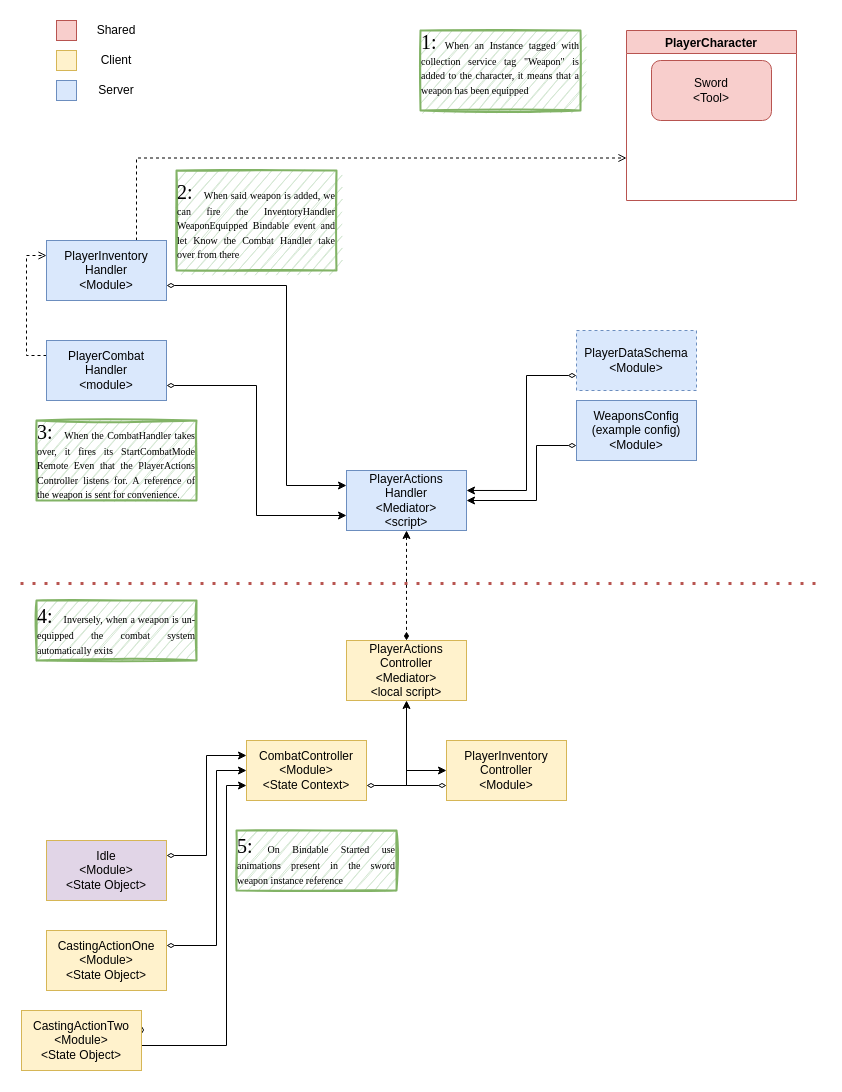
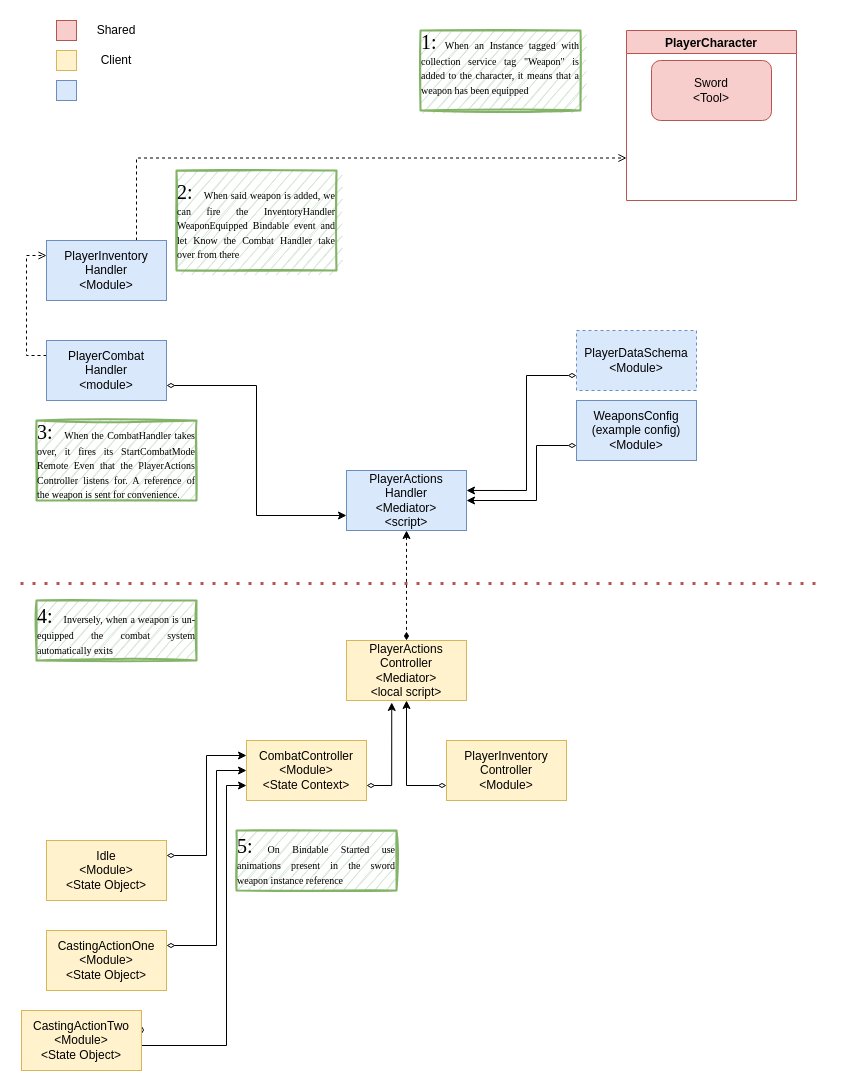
- <mxCell id="29" value="Server" style="text;html=1;strokeColor=none;fillColor=none;align=center;verticalAlign=middle;whiteSpace=wrap;rounded=0;" parent="1" vertex="1"><mxGeometry x="91" y="80" width="50" height="20" as="geometry" /></mxCell>
- <mxCell id="21" style="edgeStyle=orthogonalEdgeStyle;rounded=0;orthogonalLoop=1;jettySize=auto;html=1;exitX=1;exitY=0.75;exitDx=0;exitDy=0;entryX=0;entryY=0.25;entryDx=0;entryDy=0;startArrow=diamondThin;startFill=0;endArrow=classic;endFill=1;" parent="1" source="23" target="4" edge="1"><mxGeometry relative="1" as="geometry"><Array as="points"><mxPoint x="286" y="285" /><mxPoint x="286" y="485" /></Array></mxGeometry></mxCell>
- <mxCell id="6" style="edgeStyle=orthogonalEdgeStyle;rounded=0;orthogonalLoop=1;jettySize=auto;html=1;exitX=1;exitY=0.75;exitDx=0;exitDy=0;startArrow=diamondThin;startFill=0;endArrow=classic;endFill=1;" parent="1" source="7" target="31" edge="1"><mxGeometry relative="1" as="geometry" /></mxCell>
+ <mxCell id="6" style="edgeStyle=orthogonalEdgeStyle;rounded=0;orthogonalLoop=1;jettySize=auto;html=1;exitX=1;exitY=0.75;exitDx=0;exitDy=0;entryX=0.377;entryY=1.033;entryDx=0;entryDy=0;entryPerimeter=0;startArrow=diamondThin;startFill=0;endArrow=classic;endFill=1;" parent="1" source="7" target="5" edge="1"><mxGeometry relative="1" as="geometry" /></mxCell>
- <mxCell id="9" value="Idle&lt;br&gt;&amp;lt;Module&amp;gt;&lt;br&gt;&amp;lt;State Object&amp;gt;" style="rounded=0;whiteSpace=wrap;html=1;fillColor=#e1d5e7;strokeColor=#d6b656;" parent="1" vertex="1"><mxGeometry x="46" y="840" width="120" height="60" as="geometry" /></mxCell>
+ <mxCell id="9" value="Idle&lt;br&gt;&amp;lt;Module&amp;gt;&lt;br&gt;&amp;lt;State Object&amp;gt;" style="rounded=0;whiteSpace=wrap;html=1;fillColor=#fff2cc;strokeColor=#d6b656;" parent="1" vertex="1"><mxGeometry x="46" y="840" width="120" height="60" as="geometry" /></mxCell>
